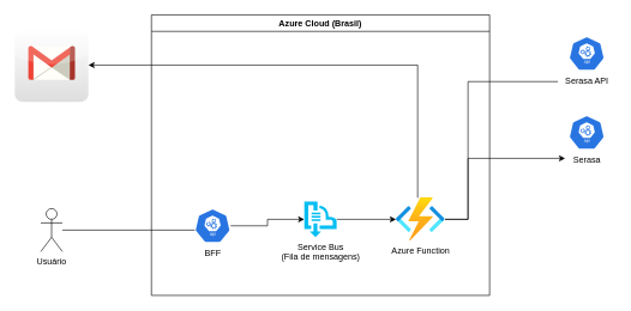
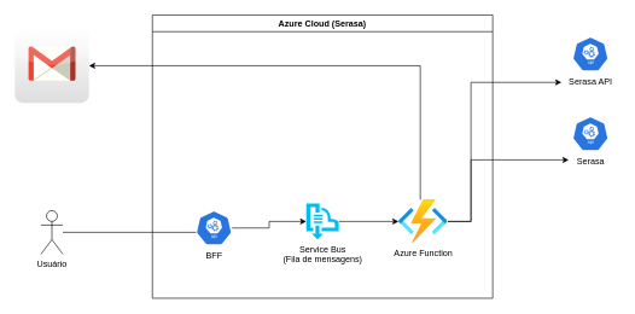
- <mxCell id="5" value="Azure Cloud (Brasil)" style="swimlane;" vertex="1" parent="1"><mxGeometry x="210" y="20" width="470" height="391" as="geometry"><mxRectangle x="320" y="159" width="70" height="30" as="alternateBounds" /></mxGeometry></mxCell>
+ <mxCell id="5" value="Azure Cloud (Serasa)" style="swimlane;" vertex="1" parent="1"><mxGeometry x="210" y="20" width="470" height="391" as="geometry"><mxRectangle x="320" y="159" width="70" height="30" as="alternateBounds" /></mxGeometry></mxCell>
- <mxCell id="19" style="edgeStyle=orthogonalEdgeStyle;rounded=0;orthogonalLoop=1;jettySize=auto;html=1;endArrow=none;" edge="1" parent="1" source="11" target="15"><mxGeometry relative="1" as="geometry"><Array as="points"><mxPoint x="650" y="305" /><mxPoint x="650" y="113" /></Array></mxGeometry></mxCell>
+ <mxCell id="19" style="edgeStyle=orthogonalEdgeStyle;rounded=0;orthogonalLoop=1;jettySize=auto;html=1;" edge="1" parent="1" source="11" target="15"><mxGeometry relative="1" as="geometry"><Array as="points"><mxPoint x="650" y="305" /><mxPoint x="650" y="113" /></Array></mxGeometry></mxCell>
